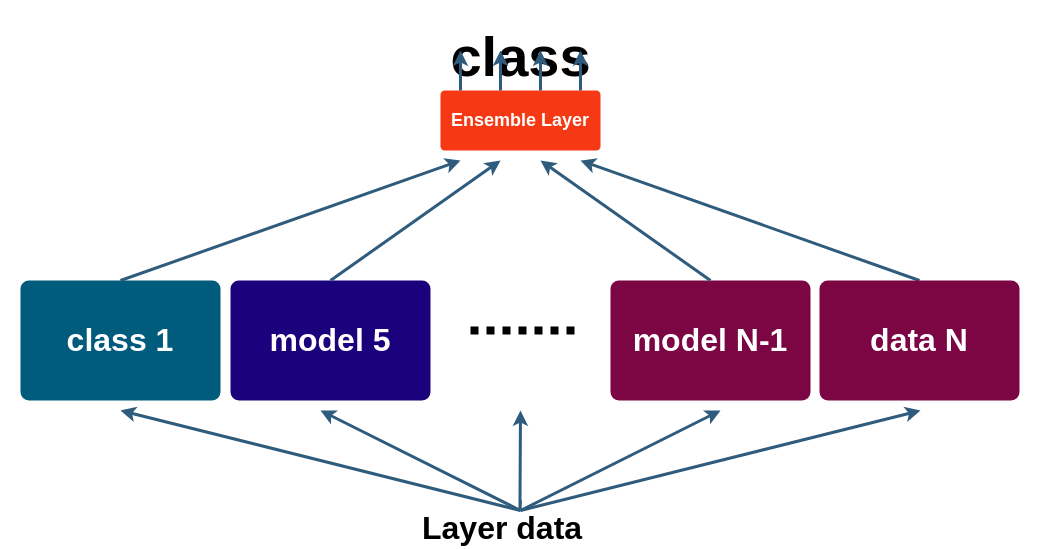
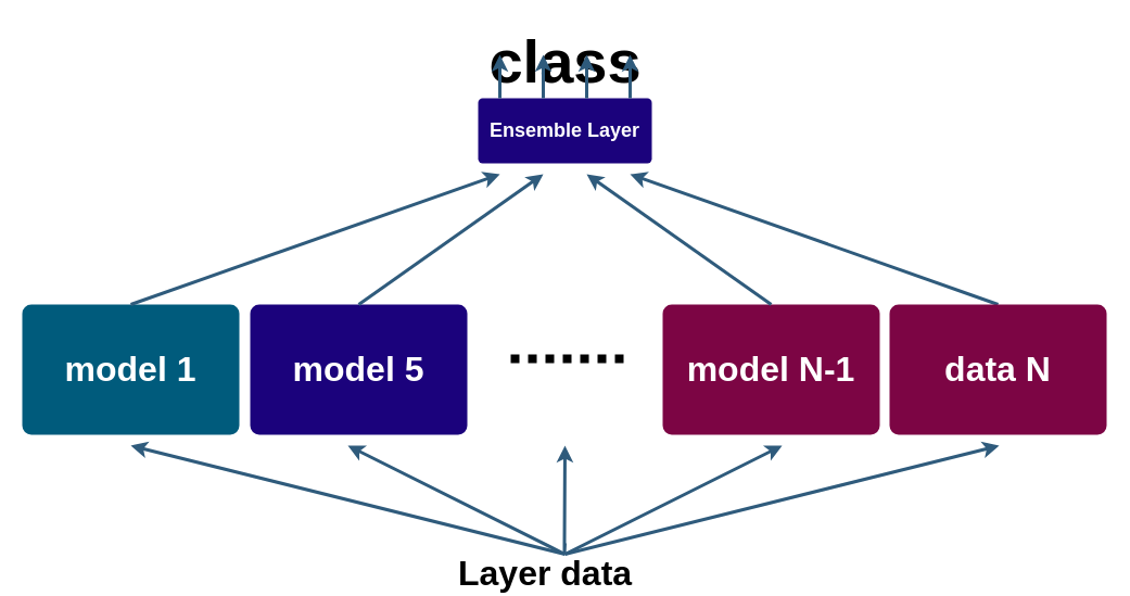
- <mxCell id="7" value="&lt;font style=&quot;font-size: 18px&quot;&gt;Ensemble Layer&lt;/font&gt;" style="rounded=1;whiteSpace=wrap;html=1;shadow=0;labelBackgroundColor=none;strokeColor=none;strokeWidth=3;fillColor=#F53914;fontFamily=Helvetica;fontSize=14;fontColor=#FFFFFF;align=center;spacing=5;fontStyle=1;arcSize=7;perimeterSpacing=2;" parent="1" vertex="1"><mxGeometry x="440" y="90" width="160" height="60" as="geometry" /></mxCell>
+ <mxCell id="7" value="&lt;font style=&quot;font-size: 18px&quot;&gt;Ensemble Layer&lt;/font&gt;" style="rounded=1;whiteSpace=wrap;html=1;shadow=0;labelBackgroundColor=none;strokeColor=none;strokeWidth=3;fillColor=#1b027c;fontFamily=Helvetica;fontSize=14;fontColor=#FFFFFF;align=center;spacing=5;fontStyle=1;arcSize=7;perimeterSpacing=2;" parent="1" vertex="1"><mxGeometry x="440" y="90" width="160" height="60" as="geometry" /></mxCell>
- <mxCell id="2" value="&lt;span style=&quot;font-size: 32px&quot;&gt;class 1&lt;/span&gt;" style="rounded=1;whiteSpace=wrap;html=1;shadow=0;labelBackgroundColor=none;strokeColor=none;strokeWidth=3;fillColor=#005B7C;fontFamily=Helvetica;fontSize=16;fontColor=#FFFFFF;align=center;fontStyle=1;spacing=5;arcSize=7;perimeterSpacing=2;" parent="1" vertex="1"><mxGeometry x="20" y="280" width="200" height="120" as="geometry" /></mxCell>
+ <mxCell id="2" value="&lt;span style=&quot;font-size: 32px&quot;&gt;model 1&lt;/span&gt;" style="rounded=1;whiteSpace=wrap;html=1;shadow=0;labelBackgroundColor=none;strokeColor=none;strokeWidth=3;fillColor=#005B7C;fontFamily=Helvetica;fontSize=16;fontColor=#FFFFFF;align=center;fontStyle=1;spacing=5;arcSize=7;perimeterSpacing=2;" parent="1" vertex="1"><mxGeometry x="20" y="280" width="200" height="120" as="geometry" /></mxCell>
